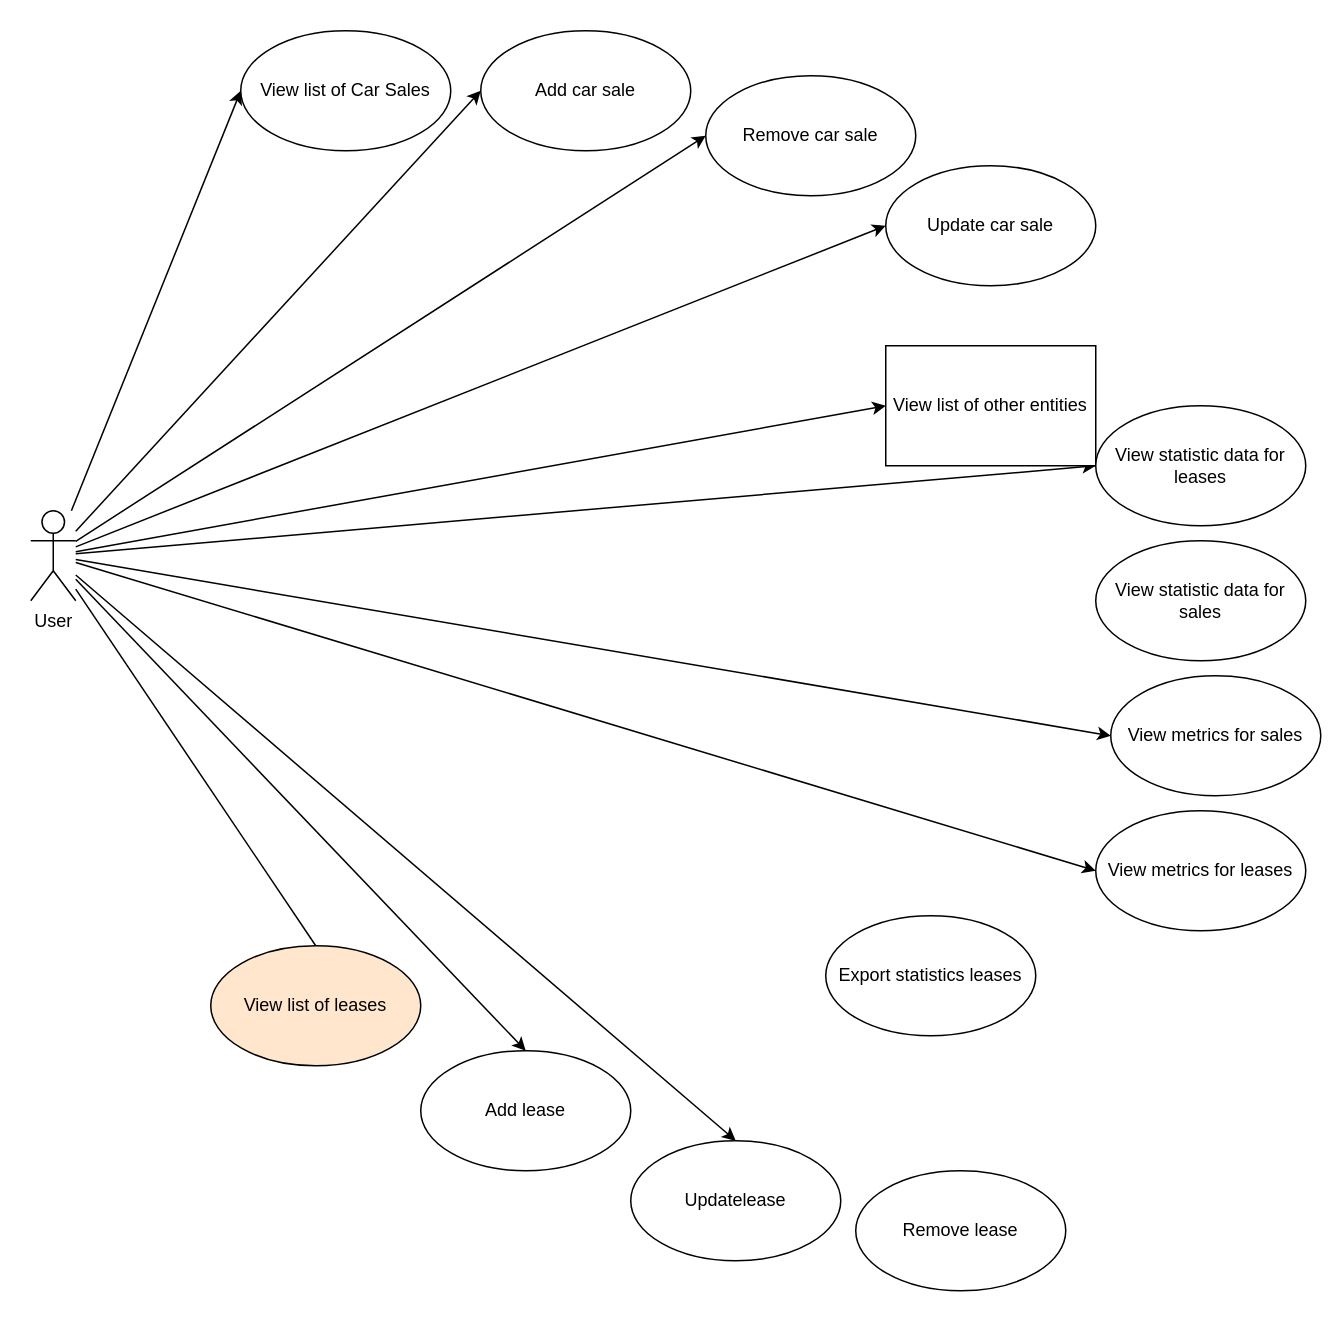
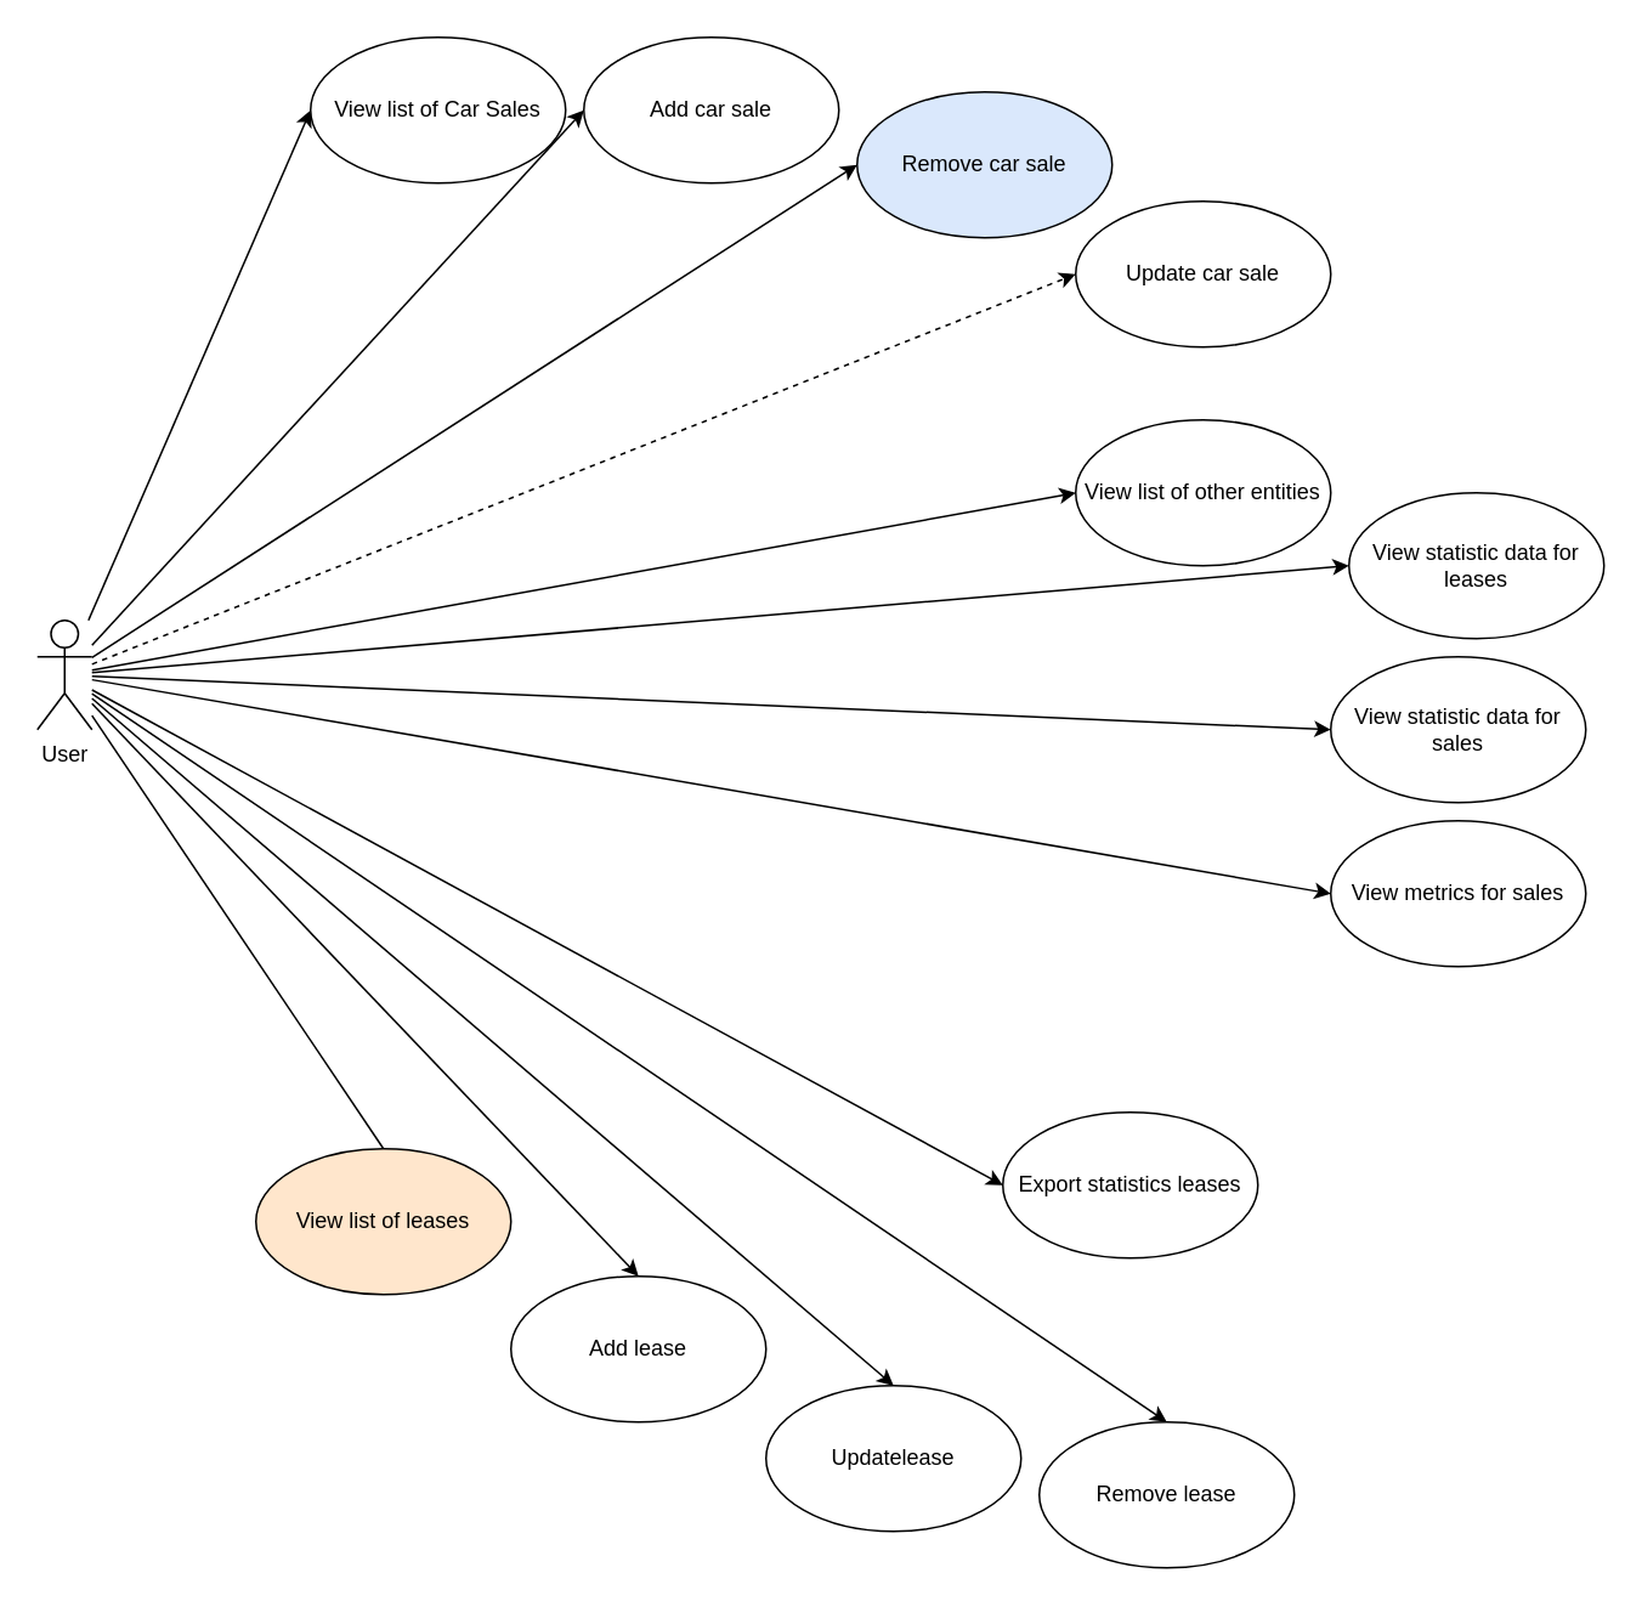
- <mxCell id="17" value="View list of Car Sales" style="ellipse;whiteSpace=wrap;html=1;" vertex="1" parent="1"><mxGeometry x="160" y="20" width="140" height="80" as="geometry" /></mxCell>
+ <mxCell id="17" value="View list of Car Sales" style="ellipse;whiteSpace=wrap;html=1;" vertex="1" parent="1"><mxGeometry x="170" y="20" width="140" height="80" as="geometry" /></mxCell>
- <mxCell id="19" value="Remove car sale" style="ellipse;whiteSpace=wrap;html=1;" vertex="1" parent="1"><mxGeometry x="470" y="50" width="140" height="80" as="geometry" /></mxCell>
+ <mxCell id="19" value="Remove car sale" style="ellipse;whiteSpace=wrap;html=1;fillColor=#dae8fc;" vertex="1" parent="1"><mxGeometry x="470" y="50" width="140" height="80" as="geometry" /></mxCell>
- <mxCell id="5" style="edgeStyle=none;rounded=0;orthogonalLoop=1;jettySize=auto;html=1;entryX=0;entryY=0.5;entryDx=0;entryDy=0;strokeColor=default;align=center;verticalAlign=middle;fontFamily=Helvetica;fontSize=11;fontColor=default;labelBackgroundColor=default;endArrow=classic;" edge="1" parent="1" source="16" target="20"><mxGeometry relative="1" as="geometry" /></mxCell>
+ <mxCell id="5" style="edgeStyle=none;rounded=0;orthogonalLoop=1;jettySize=auto;html=1;entryX=0;entryY=0.5;entryDx=0;entryDy=0;strokeColor=default;align=center;verticalAlign=middle;fontFamily=Helvetica;fontSize=11;fontColor=default;labelBackgroundColor=default;endArrow=classic;dashed=1;" edge="1" parent="1" source="16" target="20"><mxGeometry relative="1" as="geometry" /></mxCell>
- <mxCell id="25" value="View list of other entities" style="whiteSpace=wrap;html=1;rounded=0;" vertex="1" parent="1"><mxGeometry x="590" y="230" width="140" height="80" as="geometry" /></mxCell>
+ <mxCell id="25" value="View list of other entities" style="ellipse;whiteSpace=wrap;html=1;" vertex="1" parent="1"><mxGeometry x="590" y="230" width="140" height="80" as="geometry" /></mxCell>
- <mxCell id="26" value="View statistic data for leases" style="ellipse;whiteSpace=wrap;html=1;" vertex="1" parent="1"><mxGeometry x="730" y="270" width="140" height="80" as="geometry" /></mxCell>
+ <mxCell id="26" value="View statistic data for leases" style="ellipse;whiteSpace=wrap;html=1;" vertex="1" parent="1"><mxGeometry x="740" y="270" width="140" height="80" as="geometry" /></mxCell>
+ <mxCell id="12" style="edgeStyle=none;rounded=0;orthogonalLoop=1;jettySize=auto;html=1;entryX=0;entryY=0.5;entryDx=0;entryDy=0;strokeColor=default;align=center;verticalAlign=middle;fontFamily=Helvetica;fontSize=11;fontColor=default;labelBackgroundColor=default;endArrow=classic;" edge="1" parent="1" source="16" target="27"><mxGeometry relative="1" as="geometry" /></mxCell>
- <mxCell id="14" style="edgeStyle=none;rounded=0;orthogonalLoop=1;jettySize=auto;html=1;entryX=0;entryY=0.5;entryDx=0;entryDy=0;strokeColor=default;align=center;verticalAlign=middle;fontFamily=Helvetica;fontSize=11;fontColor=default;labelBackgroundColor=default;endArrow=classic;" edge="1" parent="1" source="16" target="29"><mxGeometry relative="1" as="geometry" /></mxCell>
- <mxCell id="28" value="View metrics for sales" style="ellipse;whiteSpace=wrap;html=1;" vertex="1" parent="1"><mxGeometry x="740" y="450" width="140" height="80" as="geometry" /></mxCell>
+ <mxCell id="28" value="View metrics for sales" style="ellipse;whiteSpace=wrap;html=1;" vertex="1" parent="1"><mxGeometry x="730" y="450" width="140" height="80" as="geometry" /></mxCell>
+ <mxCell id="15" style="edgeStyle=none;rounded=0;orthogonalLoop=1;jettySize=auto;html=1;entryX=0;entryY=0.5;entryDx=0;entryDy=0;strokeColor=default;align=center;verticalAlign=middle;fontFamily=Helvetica;fontSize=11;fontColor=default;labelBackgroundColor=default;endArrow=classic;" edge="1" parent="1" source="16" target="30"><mxGeometry relative="1" as="geometry" /></mxCell>
+ <mxCell id="9" style="edgeStyle=none;rounded=0;orthogonalLoop=1;jettySize=auto;html=1;entryX=0.5;entryY=0;entryDx=0;entryDy=0;strokeColor=default;align=center;verticalAlign=middle;fontFamily=Helvetica;fontSize=11;fontColor=default;labelBackgroundColor=default;endArrow=classic;" edge="1" parent="1" source="16" target="23"><mxGeometry relative="1" as="geometry" /></mxCell>
- <mxCell id="29" value="View metrics for leases" style="ellipse;whiteSpace=wrap;html=1;" vertex="1" parent="1"><mxGeometry x="730" y="540" width="140" height="80" as="geometry" /></mxCell>
